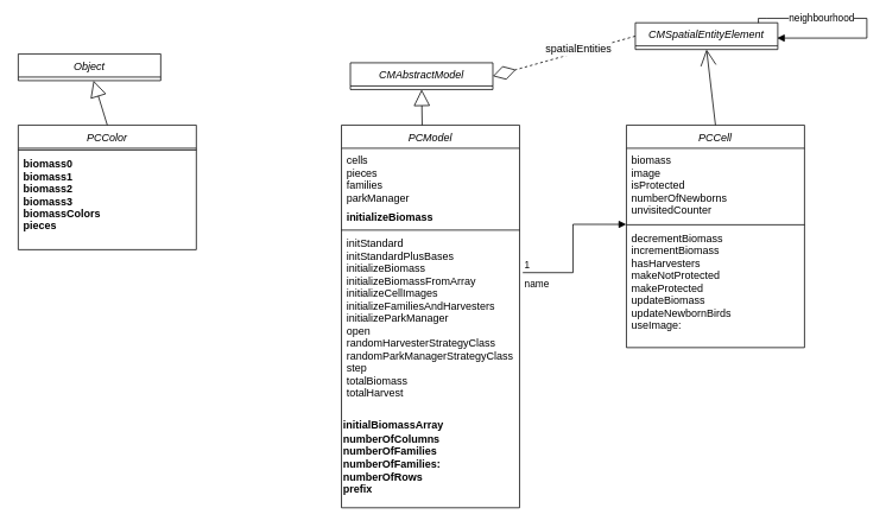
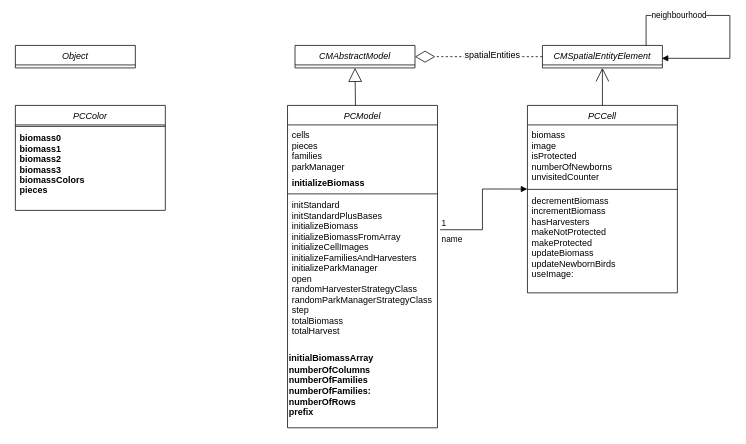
- <mxCell id="11" value="CMSpatialEntityElement" style="swimlane;fontStyle=2;align=center;verticalAlign=top;childLayout=stackLayout;horizontal=1;startSize=26;horizontalStack=0;resizeParent=1;resizeLast=0;collapsible=1;marginBottom=0;rounded=0;shadow=0;strokeWidth=1;" vertex="1" parent="1"><mxGeometry x="713" y="25" width="160" height="30" as="geometry"><mxRectangle x="230" y="140" width="160" height="26" as="alternateBounds" /></mxGeometry></mxCell>
+ <mxCell id="11" value="CMSpatialEntityElement" style="swimlane;fontStyle=2;align=center;verticalAlign=top;childLayout=stackLayout;horizontal=1;startSize=26;horizontalStack=0;resizeParent=1;resizeLast=0;collapsible=1;marginBottom=0;rounded=0;shadow=0;strokeWidth=1;" vertex="1" parent="1"><mxGeometry x="723" y="60" width="160" height="30" as="geometry"><mxRectangle x="230" y="140" width="160" height="26" as="alternateBounds" /></mxGeometry></mxCell>
- <mxCell id="10" value="CMAbstractModel" style="swimlane;fontStyle=2;align=center;verticalAlign=top;childLayout=stackLayout;horizontal=1;startSize=26;horizontalStack=0;resizeParent=1;resizeLast=0;collapsible=1;marginBottom=0;rounded=0;shadow=0;strokeWidth=1;" vertex="1" parent="1"><mxGeometry x="393" y="70" width="160" height="30" as="geometry"><mxRectangle x="230" y="140" width="160" height="26" as="alternateBounds" /></mxGeometry></mxCell>
+ <mxCell id="10" value="CMAbstractModel" style="swimlane;fontStyle=2;align=center;verticalAlign=top;childLayout=stackLayout;horizontal=1;startSize=26;horizontalStack=0;resizeParent=1;resizeLast=0;collapsible=1;marginBottom=0;rounded=0;shadow=0;strokeWidth=1;" vertex="1" parent="1"><mxGeometry x="393" y="60" width="160" height="30" as="geometry"><mxRectangle x="230" y="140" width="160" height="26" as="alternateBounds" /></mxGeometry></mxCell>
- <mxCell id="28" value="" style="endArrow=block;endSize=16;endFill=0;html=1;rounded=0;exitX=0.5;exitY=0;exitDx=0;exitDy=0;" edge="1" parent="1" source="23" target="27"><mxGeometry width="160" relative="1" as="geometry"><mxPoint x="120.5" y="140" as="sourcePoint" /><mxPoint x="119.5" y="90" as="targetPoint" /></mxGeometry></mxCell>
